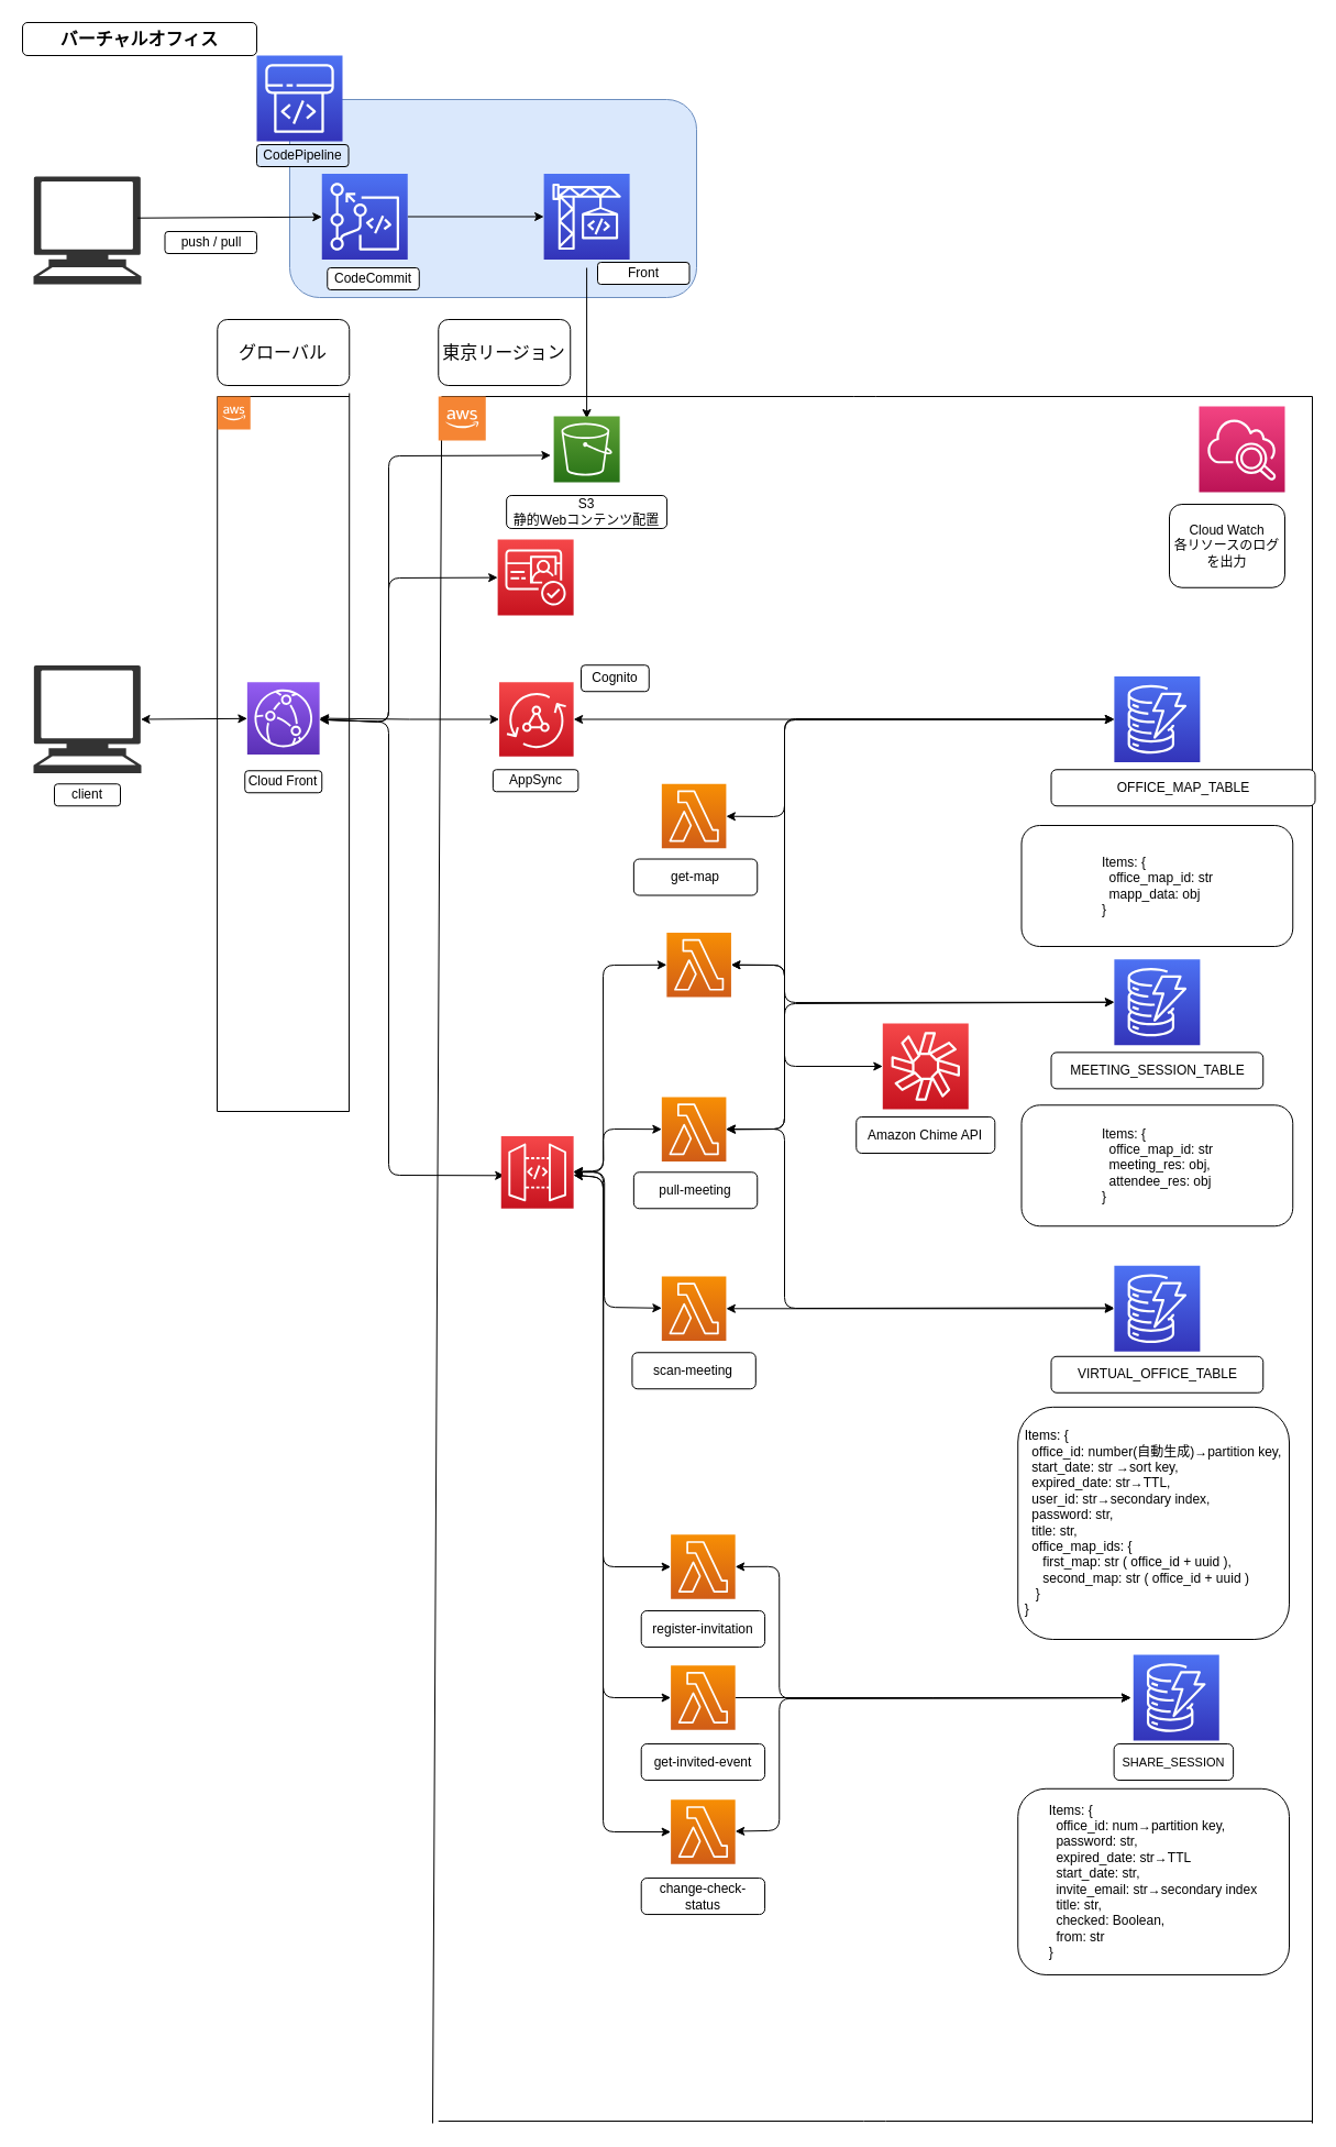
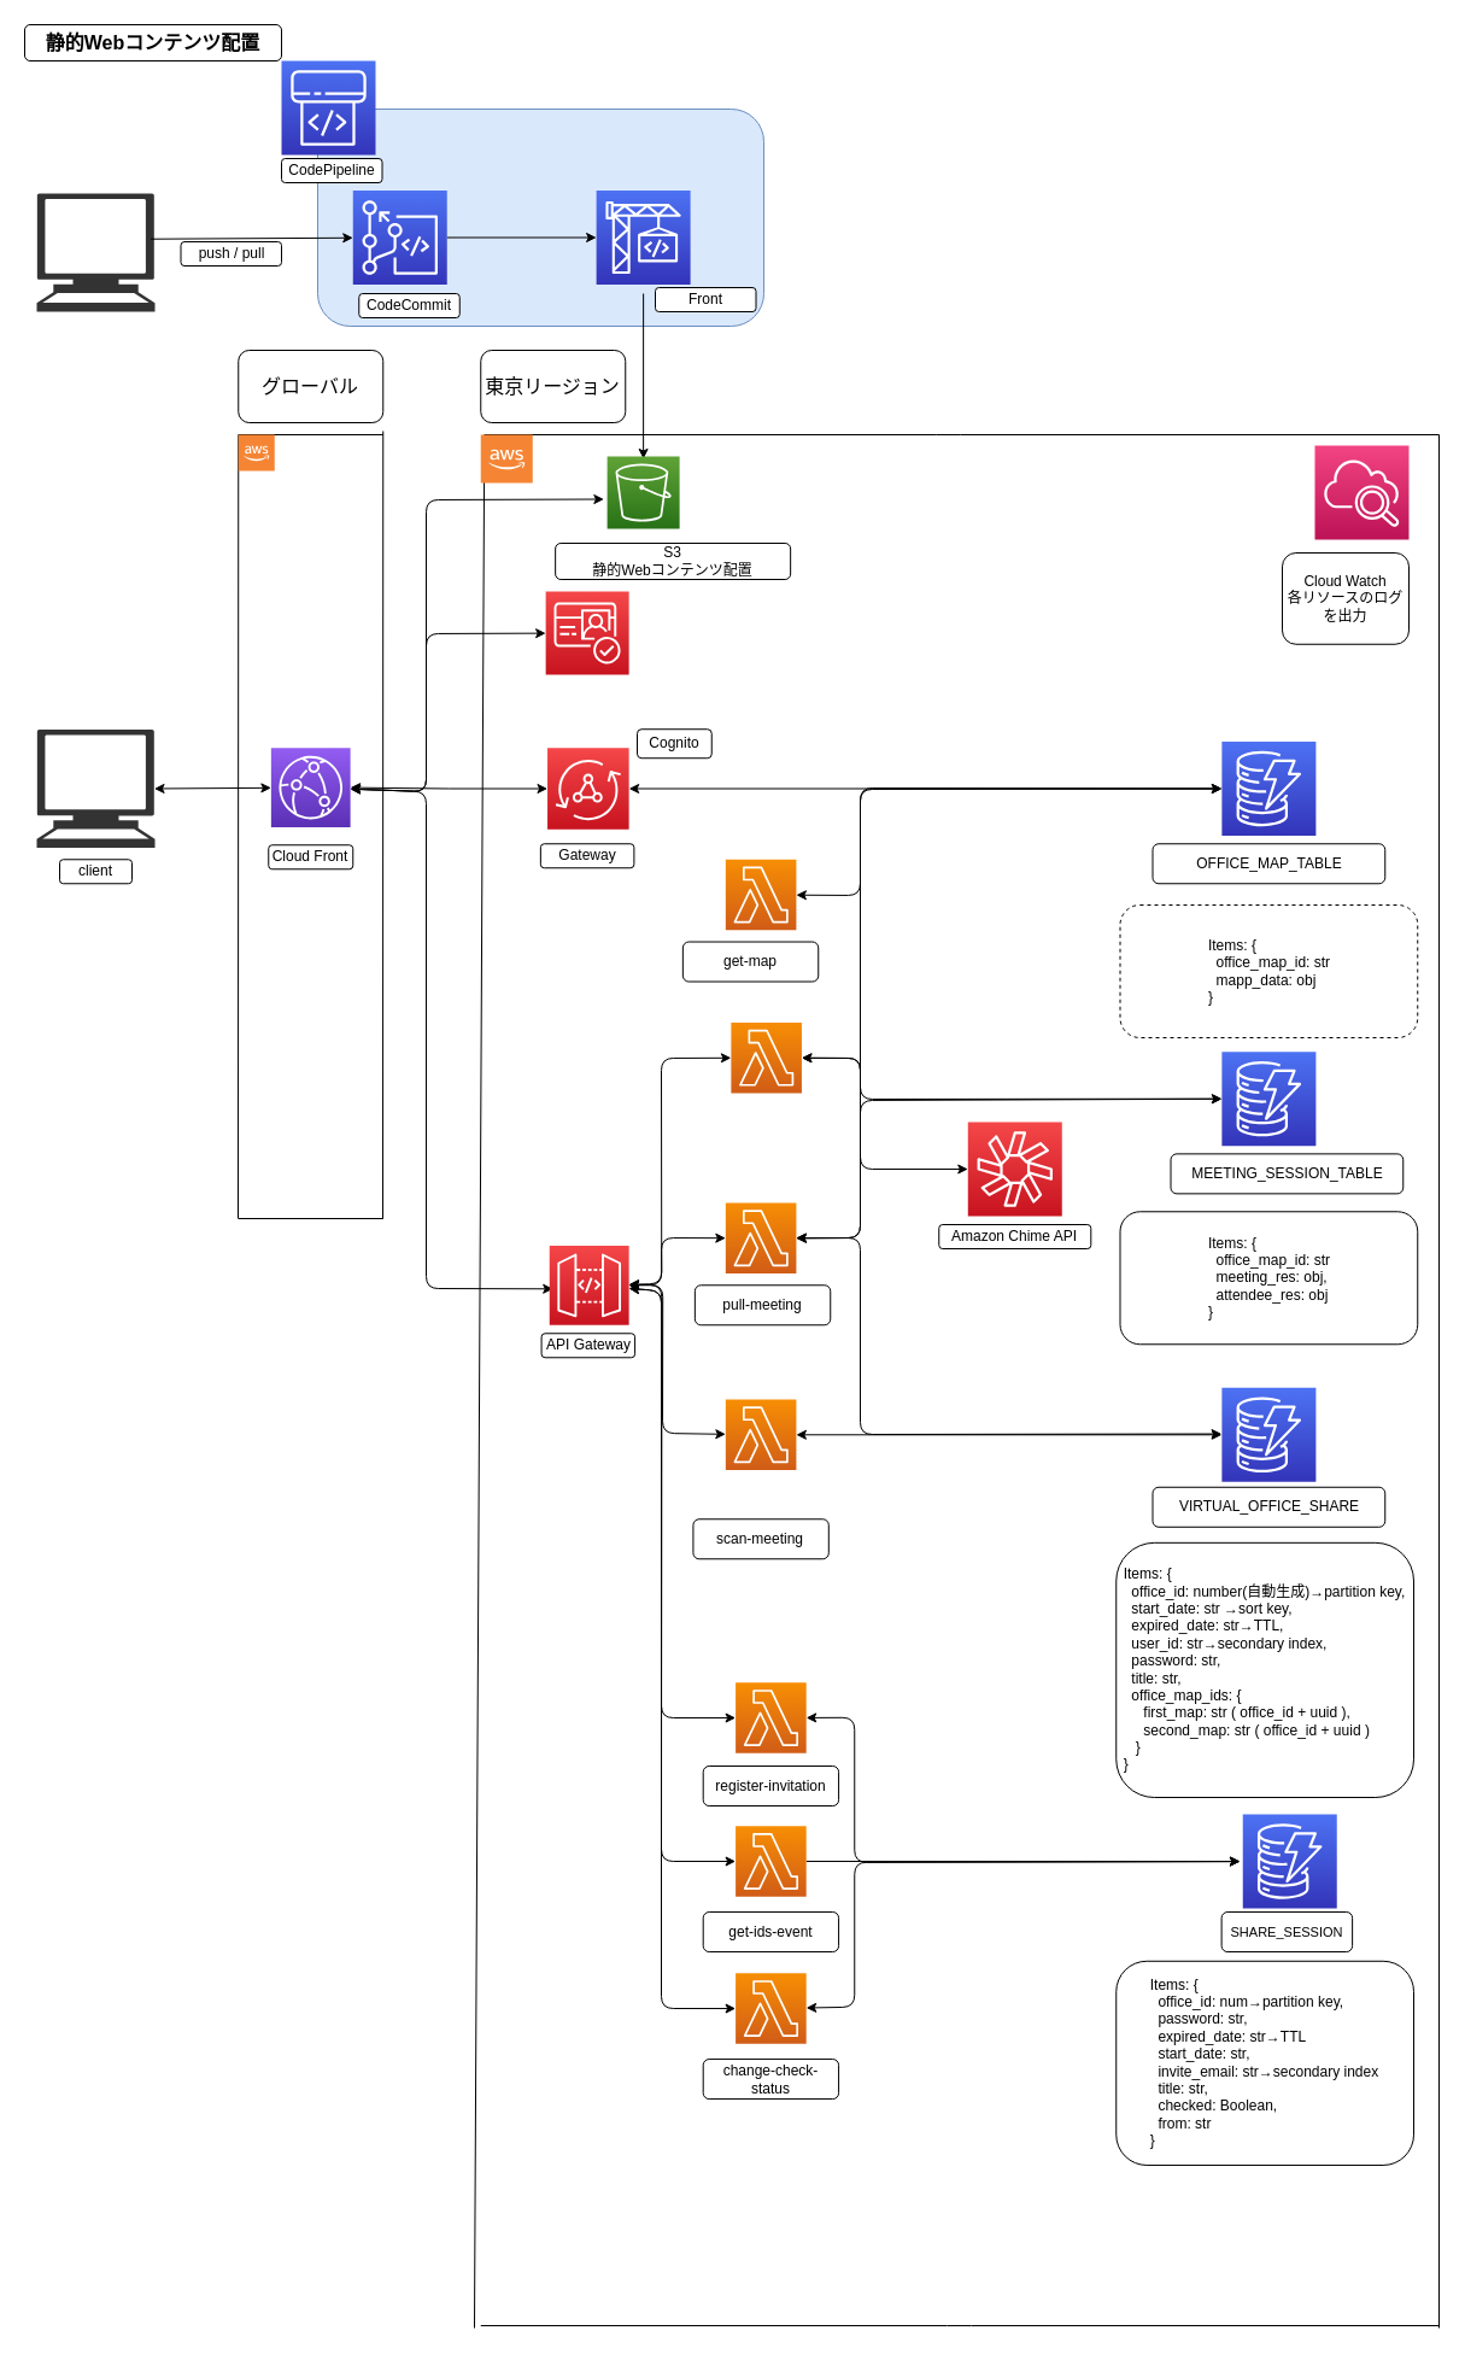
- <mxCell id="3" value="&lt;b&gt;&lt;font style=&quot;font-size: 16px&quot;&gt;バーチャルオフィス&lt;/font&gt;&lt;/b&gt;" style="rounded=1;whiteSpace=wrap;html=1;" parent="1" vertex="1"><mxGeometry x="20" width="213" height="30" as="geometry" y="20" /></mxCell>
+ <mxCell id="3" value="&lt;b&gt;&lt;font style=&quot;font-size: 16px&quot;&gt;静的Webコンテンツ配置&lt;/font&gt;&lt;/b&gt;" style="rounded=1;whiteSpace=wrap;html=1;" parent="1" vertex="1"><mxGeometry x="20" width="213" height="30" as="geometry" y="20" /></mxCell>
- <mxCell id="28" value="CodePipeline" style="rounded=1;whiteSpace=wrap;html=1;fillColor=#dae8fc;" parent="1" vertex="1"><mxGeometry x="233" y="131" width="83.5" height="20" as="geometry" /></mxCell>
+ <mxCell id="28" value="CodePipeline" style="rounded=1;whiteSpace=wrap;html=1;" parent="1" vertex="1"><mxGeometry x="233" y="131" width="83.5" height="20" as="geometry" /></mxCell>
- <mxCell id="31" value="push / pull" style="rounded=1;whiteSpace=wrap;html=1;" parent="1" vertex="1"><mxGeometry x="149.5" y="210" width="83.5" height="20" as="geometry" /></mxCell>
+ <mxCell id="31" value="push / pull" style="rounded=1;whiteSpace=wrap;html=1;" parent="1" vertex="1"><mxGeometry x="149.5" y="200" width="83.5" height="20" as="geometry" /></mxCell>
- <mxCell id="9" value="S3&lt;br&gt;静的Webコンテンツ配置" style="rounded=1;whiteSpace=wrap;html=1;" parent="1" vertex="1"><mxGeometry x="460.15" y="450" width="145.93" height="30" as="geometry" /></mxCell>
+ <mxCell id="9" value="S3&lt;br&gt;静的Webコンテンツ配置" style="rounded=1;whiteSpace=wrap;html=1;" parent="1" vertex="1"><mxGeometry x="460.15" y="450" width="195" height="30" as="geometry" /></mxCell>
- <mxCell id="79" value="AppSync" style="rounded=1;whiteSpace=wrap;html=1;" vertex="1" parent="1"><mxGeometry x="447.87" y="699.25" width="77.51" height="20" as="geometry" /></mxCell>
+ <mxCell id="79" value="Gateway" style="rounded=1;whiteSpace=wrap;html=1;" vertex="1" parent="1"><mxGeometry x="447.87" y="699.25" width="77.51" height="20" as="geometry" /></mxCell>
- <mxCell id="82" value="&lt;div style=&quot;text-align: left&quot;&gt;&lt;font color=&quot;#000000&quot;&gt;OFFICE_MAP_TABLE&lt;/font&gt;&lt;/div&gt;" style="rounded=1;whiteSpace=wrap;html=1;" vertex="1" parent="1"><mxGeometry x="955.51" y="699.25" width="240" height="33" as="geometry" /></mxCell>
+ <mxCell id="82" value="&lt;div style=&quot;text-align: left&quot;&gt;&lt;font color=&quot;#000000&quot;&gt;OFFICE_MAP_TABLE&lt;/font&gt;&lt;/div&gt;" style="rounded=1;whiteSpace=wrap;html=1;" vertex="1" parent="1"><mxGeometry x="955.51" y="699.25" width="192.74" height="33" as="geometry" /></mxCell>
- <mxCell id="88" value="get-map" style="rounded=1;whiteSpace=wrap;html=1;" vertex="1" parent="1"><mxGeometry x="575.87" y="780.53" width="112.38" height="33" as="geometry" /></mxCell>
+ <mxCell id="88" value="get-map" style="rounded=1;whiteSpace=wrap;html=1;" vertex="1" parent="1"><mxGeometry x="565.87" y="780.53" width="112.38" height="33" as="geometry" /></mxCell>
- <mxCell id="85" value="&lt;div style=&quot;text-align: left&quot;&gt;Items: {&lt;/div&gt;&lt;div style=&quot;text-align: left&quot;&gt;&amp;nbsp; office_map_id: str&lt;/div&gt;&lt;div style=&quot;text-align: left&quot;&gt;&amp;nbsp; mapp_data: obj&lt;/div&gt;&lt;div style=&quot;text-align: left&quot;&gt;}&lt;/div&gt;" style="rounded=1;whiteSpace=wrap;html=1;" vertex="1" parent="1"><mxGeometry x="928.51" y="750" width="246.75" height="110" as="geometry" /></mxCell>
+ <mxCell id="85" value="&lt;div style=&quot;text-align: left&quot;&gt;Items: {&lt;/div&gt;&lt;div style=&quot;text-align: left&quot;&gt;&amp;nbsp; office_map_id: str&lt;/div&gt;&lt;div style=&quot;text-align: left&quot;&gt;&amp;nbsp; mapp_data: obj&lt;/div&gt;&lt;div style=&quot;text-align: left&quot;&gt;}&lt;/div&gt;" style="rounded=1;whiteSpace=wrap;html=1;dashed=1;" vertex="1" parent="1"><mxGeometry x="928.51" y="750" width="246.75" height="110" as="geometry" /></mxCell>
- <mxCell id="80" value="&lt;div style=&quot;text-align: left&quot;&gt;&lt;font color=&quot;#000000&quot;&gt;MEETING_SESSION_TABLE&lt;/font&gt;&lt;/div&gt;" style="rounded=1;whiteSpace=wrap;html=1;" vertex="1" parent="1"><mxGeometry x="955.51" y="956.37" width="192.74" height="33" as="geometry" /></mxCell>
+ <mxCell id="80" value="&lt;div style=&quot;text-align: left&quot;&gt;&lt;font color=&quot;#000000&quot;&gt;MEETING_SESSION_TABLE&lt;/font&gt;&lt;/div&gt;" style="rounded=1;whiteSpace=wrap;html=1;" vertex="1" parent="1"><mxGeometry x="970.51" y="956.37" width="192.74" height="33" as="geometry" /></mxCell>
- <mxCell id="40" value="Amazon Chime API" style="rounded=1;whiteSpace=wrap;html=1;" parent="1" vertex="1"><mxGeometry x="778.25" y="1015" width="126.05" height="33" as="geometry" /></mxCell>
+ <mxCell id="40" value="Amazon Chime API" style="rounded=1;whiteSpace=wrap;html=1;" parent="1" vertex="1"><mxGeometry x="778.25" y="1015" width="126.05" height="20" as="geometry" /></mxCell>
+ <mxCell id="32" value="API Gateway" style="rounded=1;whiteSpace=wrap;html=1;" parent="1" vertex="1"><mxGeometry x="448.58" y="1105.28" width="77.51" height="20" as="geometry" /></mxCell>
- <mxCell id="50" value="scan-meeting" style="rounded=1;whiteSpace=wrap;html=1;" parent="1" vertex="1"><mxGeometry x="574.43" y="1229.25" width="112.38" height="33" as="geometry" /></mxCell>
+ <mxCell id="50" value="scan-meeting" style="rounded=1;whiteSpace=wrap;html=1;" parent="1" vertex="1"><mxGeometry x="574.43" y="1259.25" width="112.38" height="33" as="geometry" /></mxCell>
- <mxCell id="42" value="&lt;div style=&quot;text-align: left&quot;&gt;&lt;font color=&quot;#000000&quot;&gt;VIRTUAL_OFFICE_TABLE&lt;/font&gt;&lt;/div&gt;" style="rounded=1;whiteSpace=wrap;html=1;" parent="1" vertex="1"><mxGeometry x="955.51" y="1232.77" width="192.74" height="33" as="geometry" /></mxCell>
+ <mxCell id="42" value="&lt;div style=&quot;text-align: left&quot;&gt;&lt;font color=&quot;#000000&quot;&gt;VIRTUAL_OFFICE_SHARE&lt;/font&gt;&lt;/div&gt;" style="rounded=1;whiteSpace=wrap;html=1;" parent="1" vertex="1"><mxGeometry x="955.51" y="1232.77" width="192.74" height="33" as="geometry" /></mxCell>
- <mxCell id="58" value="get-invited-event" style="rounded=1;whiteSpace=wrap;html=1;" parent="1" vertex="1"><mxGeometry x="582.71" y="1585.02" width="112.38" height="33" as="geometry" /></mxCell>
+ <mxCell id="58" value="get-ids-event" style="rounded=1;whiteSpace=wrap;html=1;" parent="1" vertex="1"><mxGeometry x="582.71" y="1585.02" width="112.38" height="33" as="geometry" /></mxCell>
